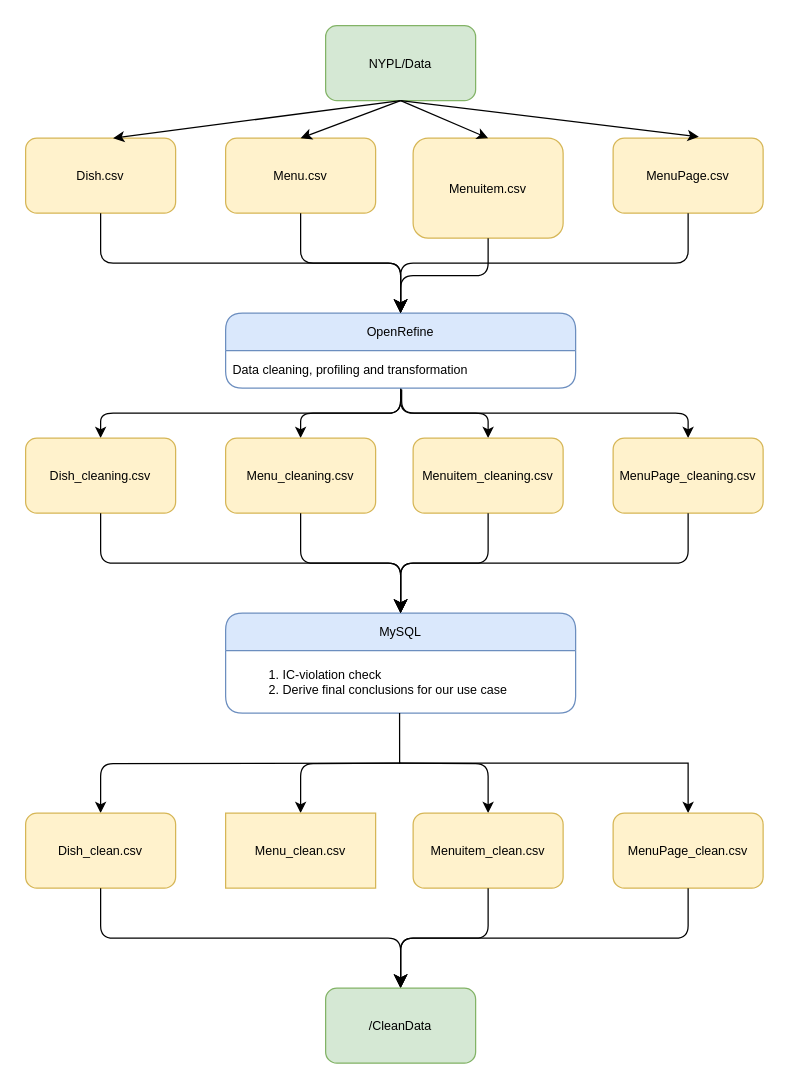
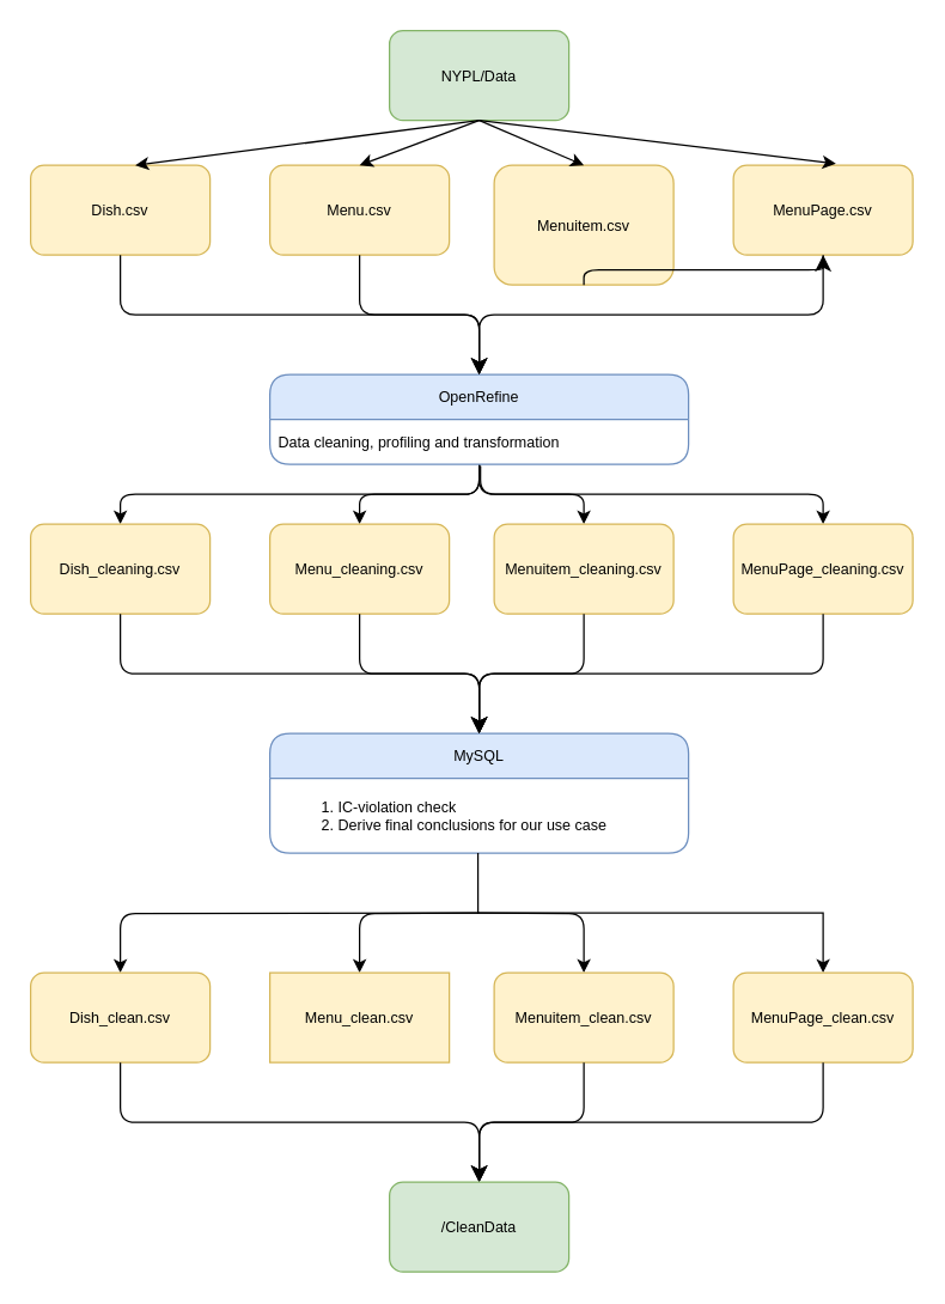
- <mxCell id="19" value="" style="edgeStyle=elbowEdgeStyle;elbow=vertical;endArrow=classic;html=1;curved=0;rounded=1;endSize=8;startSize=8;entryX=0.5;entryY=0;entryDx=0;entryDy=0;exitX=0.5;exitY=1;exitDx=0;exitDy=0;fontSize=10;" edge="1" parent="1" source="5" target="15"><mxGeometry width="50" height="50" relative="1" as="geometry"><mxPoint x="410" y="200" as="sourcePoint" /><mxPoint x="320" y="240" as="targetPoint" /></mxGeometry></mxCell>
+ <mxCell id="19" value="" style="edgeStyle=elbowEdgeStyle;elbow=vertical;endArrow=classic;html=1;curved=0;rounded=1;endSize=8;startSize=8;exitX=0.5;exitY=1;exitDx=0;exitDy=0;fontSize=10;" edge="1" parent="1" source="5" target="6"><mxGeometry width="50" height="50" relative="1" as="geometry"><mxPoint x="410" y="200" as="sourcePoint" /><mxPoint x="320" y="240" as="targetPoint" /></mxGeometry></mxCell>
